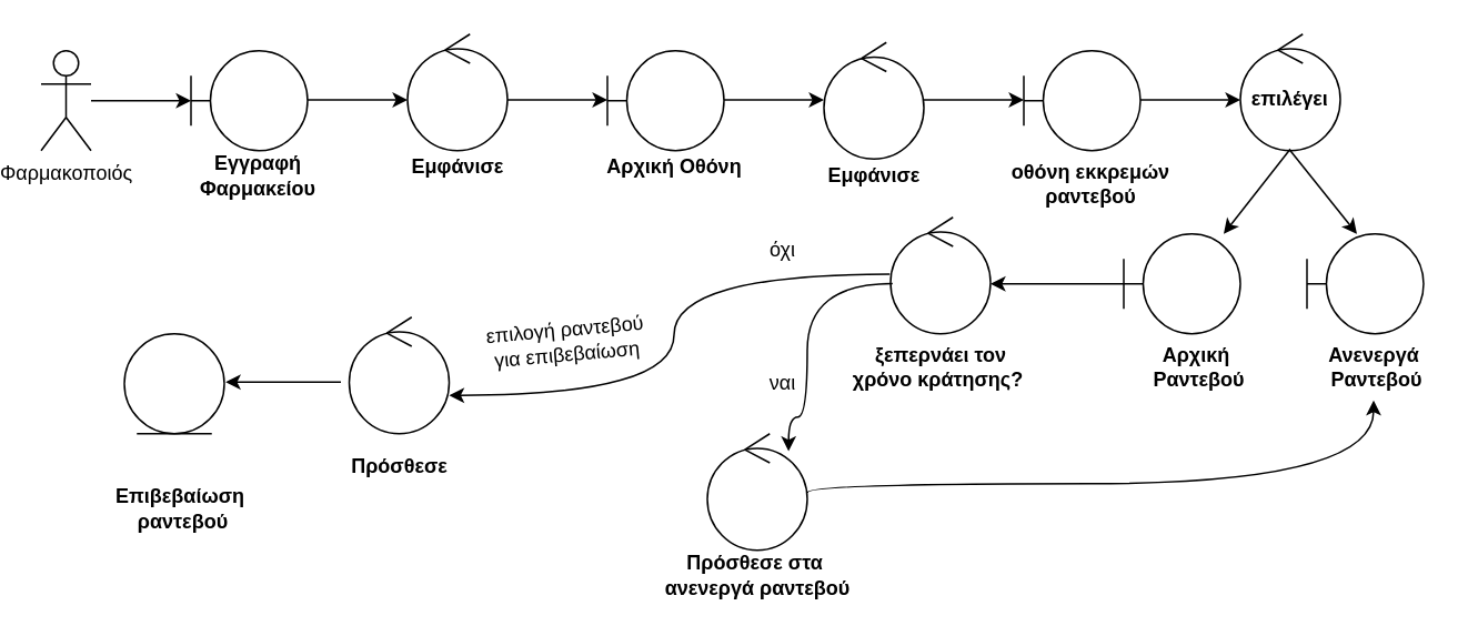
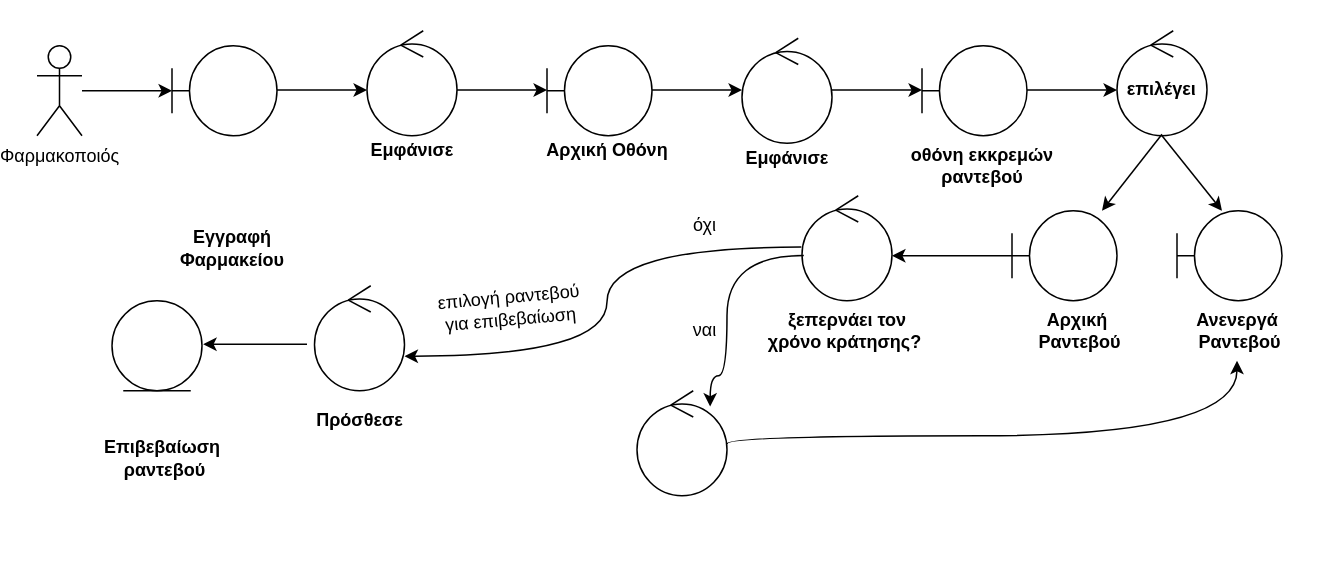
- <mxCell id="7" value="Εγγραφή&lt;br&gt;Φαρμακείου" style="text;html=1;align=center;verticalAlign=middle;resizable=0;points=[];autosize=1;strokeColor=none;fillColor=none;fontStyle=1" vertex="1" parent="1"><mxGeometry x="110" y="90" width="80" height="30" as="geometry" /></mxCell>
+ <mxCell id="7" value="Εγγραφή&lt;br&gt;Φαρμακείου" style="text;html=1;align=center;verticalAlign=middle;resizable=0;points=[];autosize=1;strokeColor=none;fillColor=none;fontStyle=1" vertex="1" parent="1"><mxGeometry x="110" y="150" width="80" height="30" as="geometry" /></mxCell>
- <mxCell id="37" value="ναι" style="text;html=1;align=center;verticalAlign=middle;resizable=0;points=[];autosize=1;strokeColor=none;fillColor=none;" vertex="1" parent="1"><mxGeometry x="450" y="220" width="30" height="20" as="geometry" /></mxCell>
+ <mxCell id="37" value="ναι" style="text;html=1;align=center;verticalAlign=middle;resizable=0;points=[];autosize=1;strokeColor=none;fillColor=none;" vertex="1" parent="1"><mxGeometry x="450" y="210" width="30" height="20" as="geometry" /></mxCell>
- <mxCell id="39" value="Πρόσθεσε στα&amp;nbsp;&lt;br&gt;ανενεργά ραντεβού" style="text;html=1;align=center;verticalAlign=middle;resizable=0;points=[];autosize=1;strokeColor=none;fillColor=none;fontStyle=1" vertex="1" parent="1"><mxGeometry x="385" y="330" width="130" height="30" as="geometry" /></mxCell>
